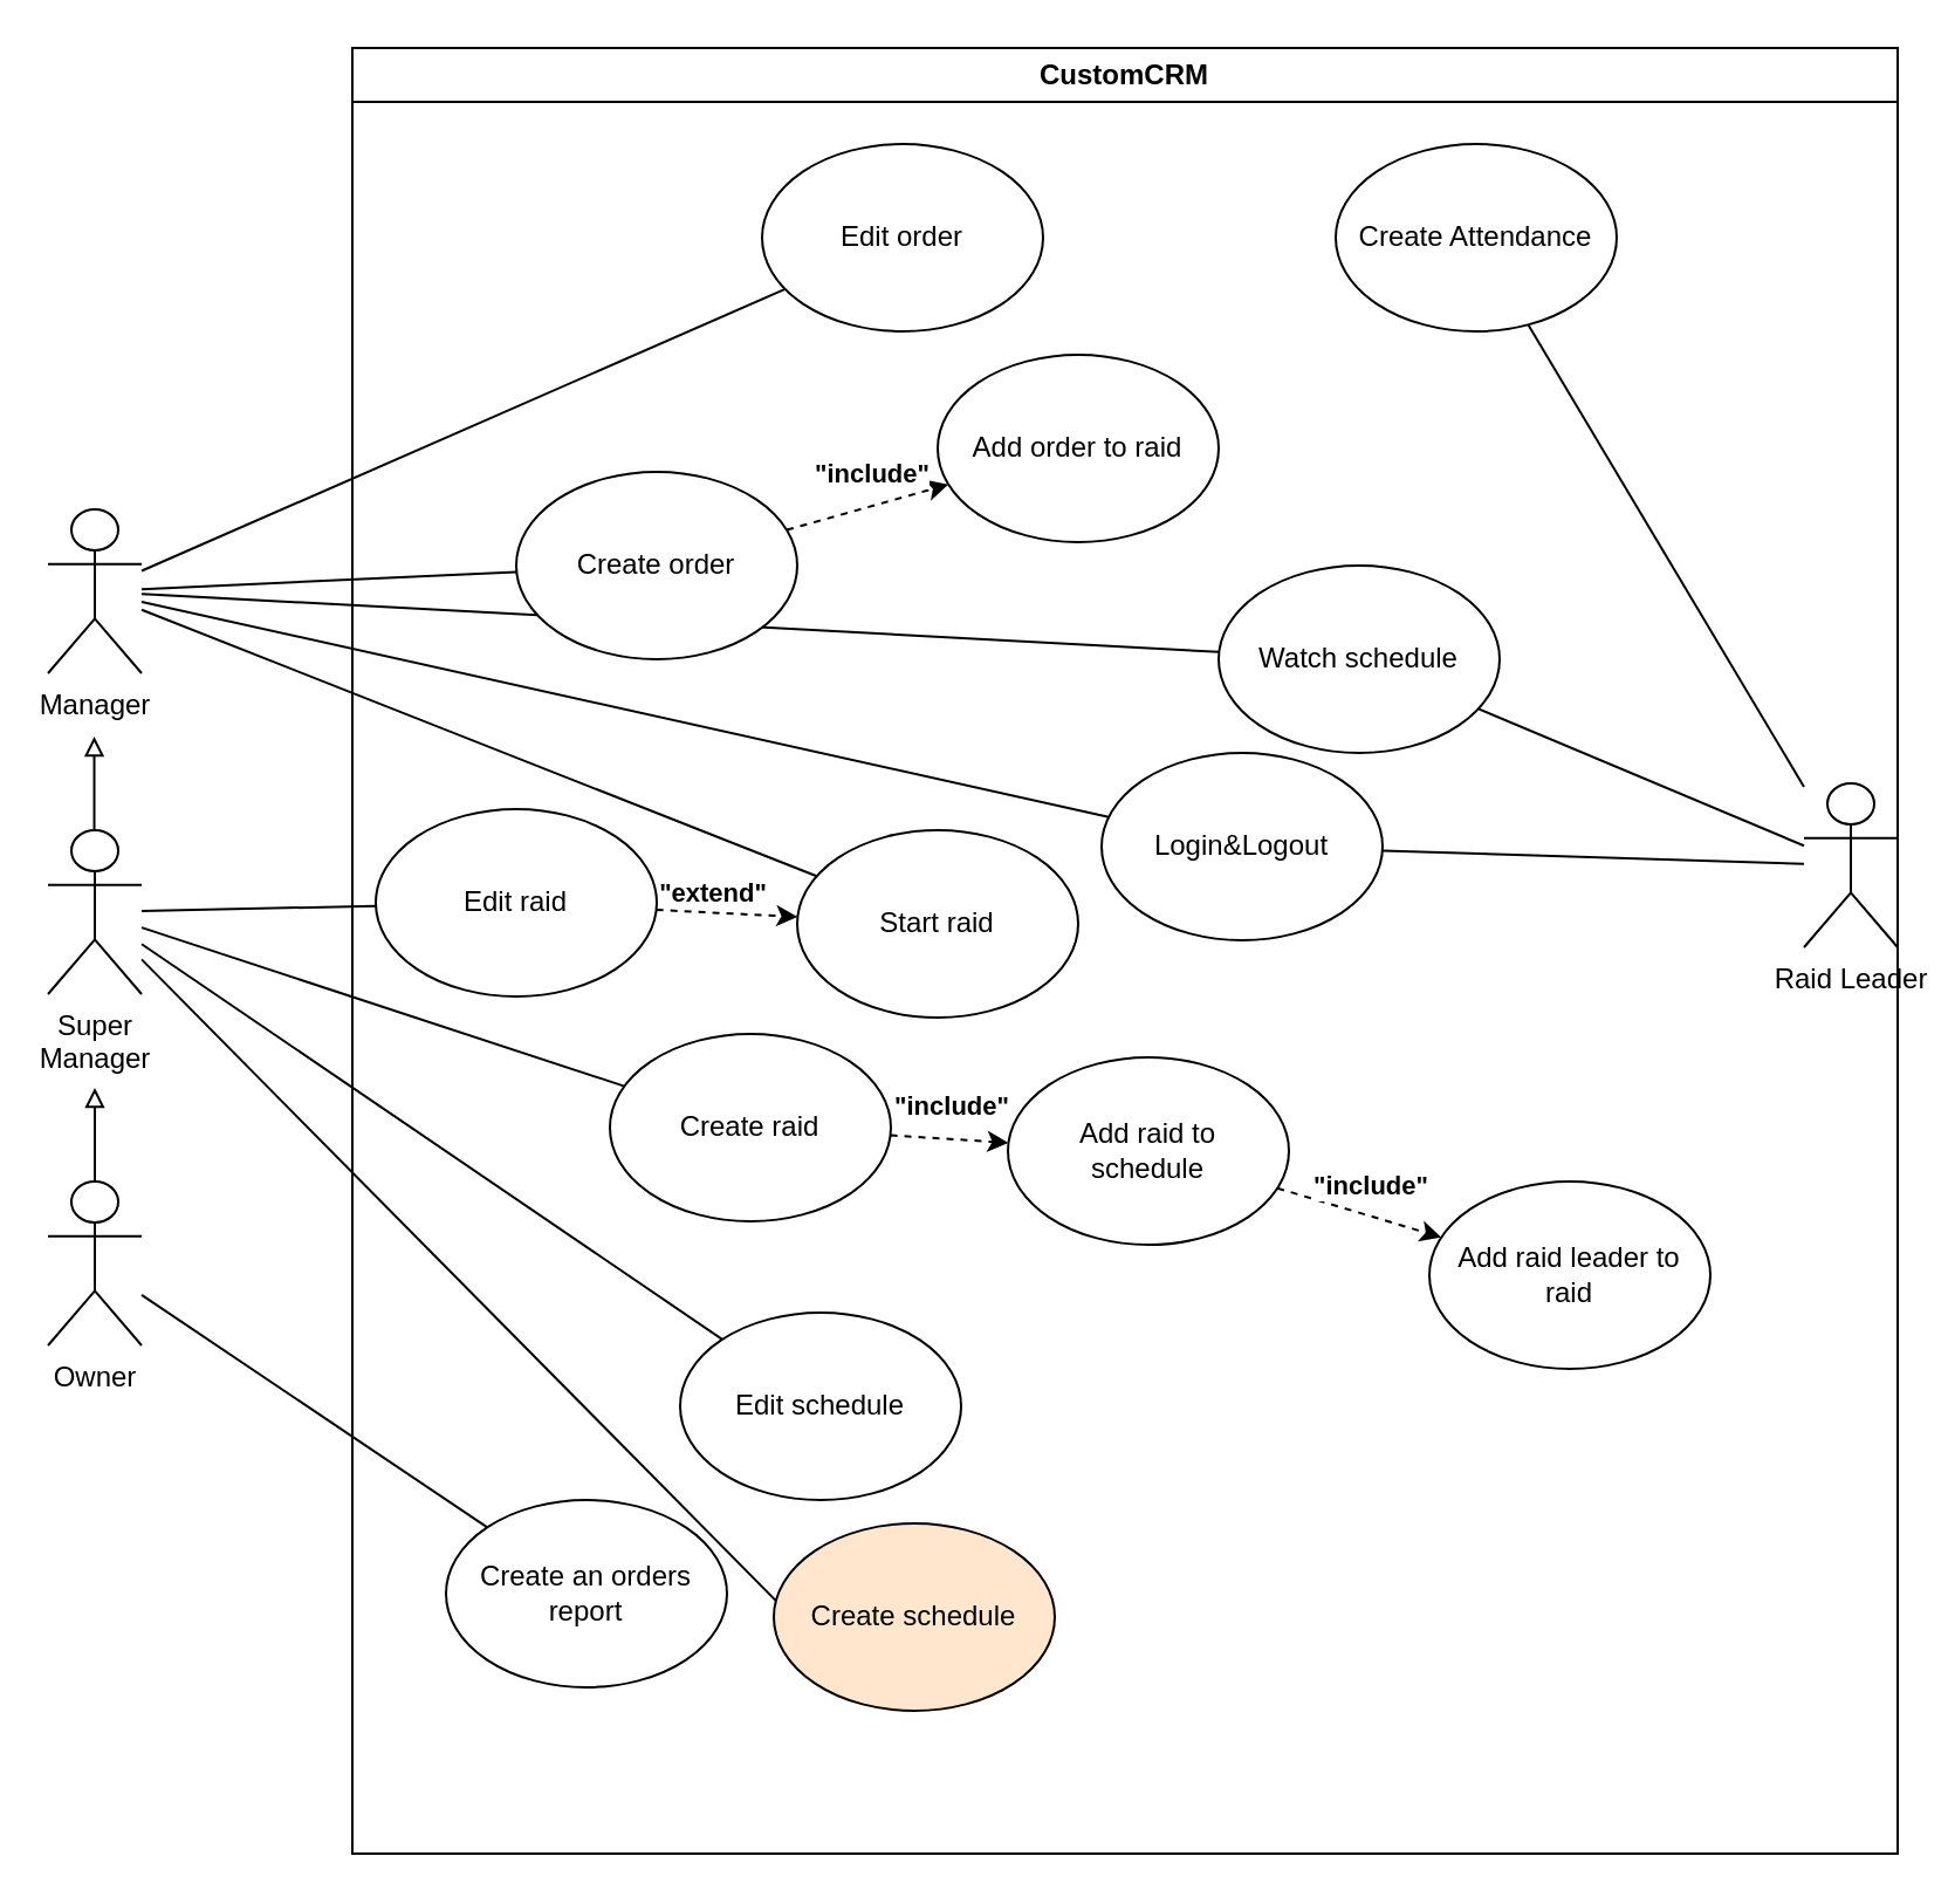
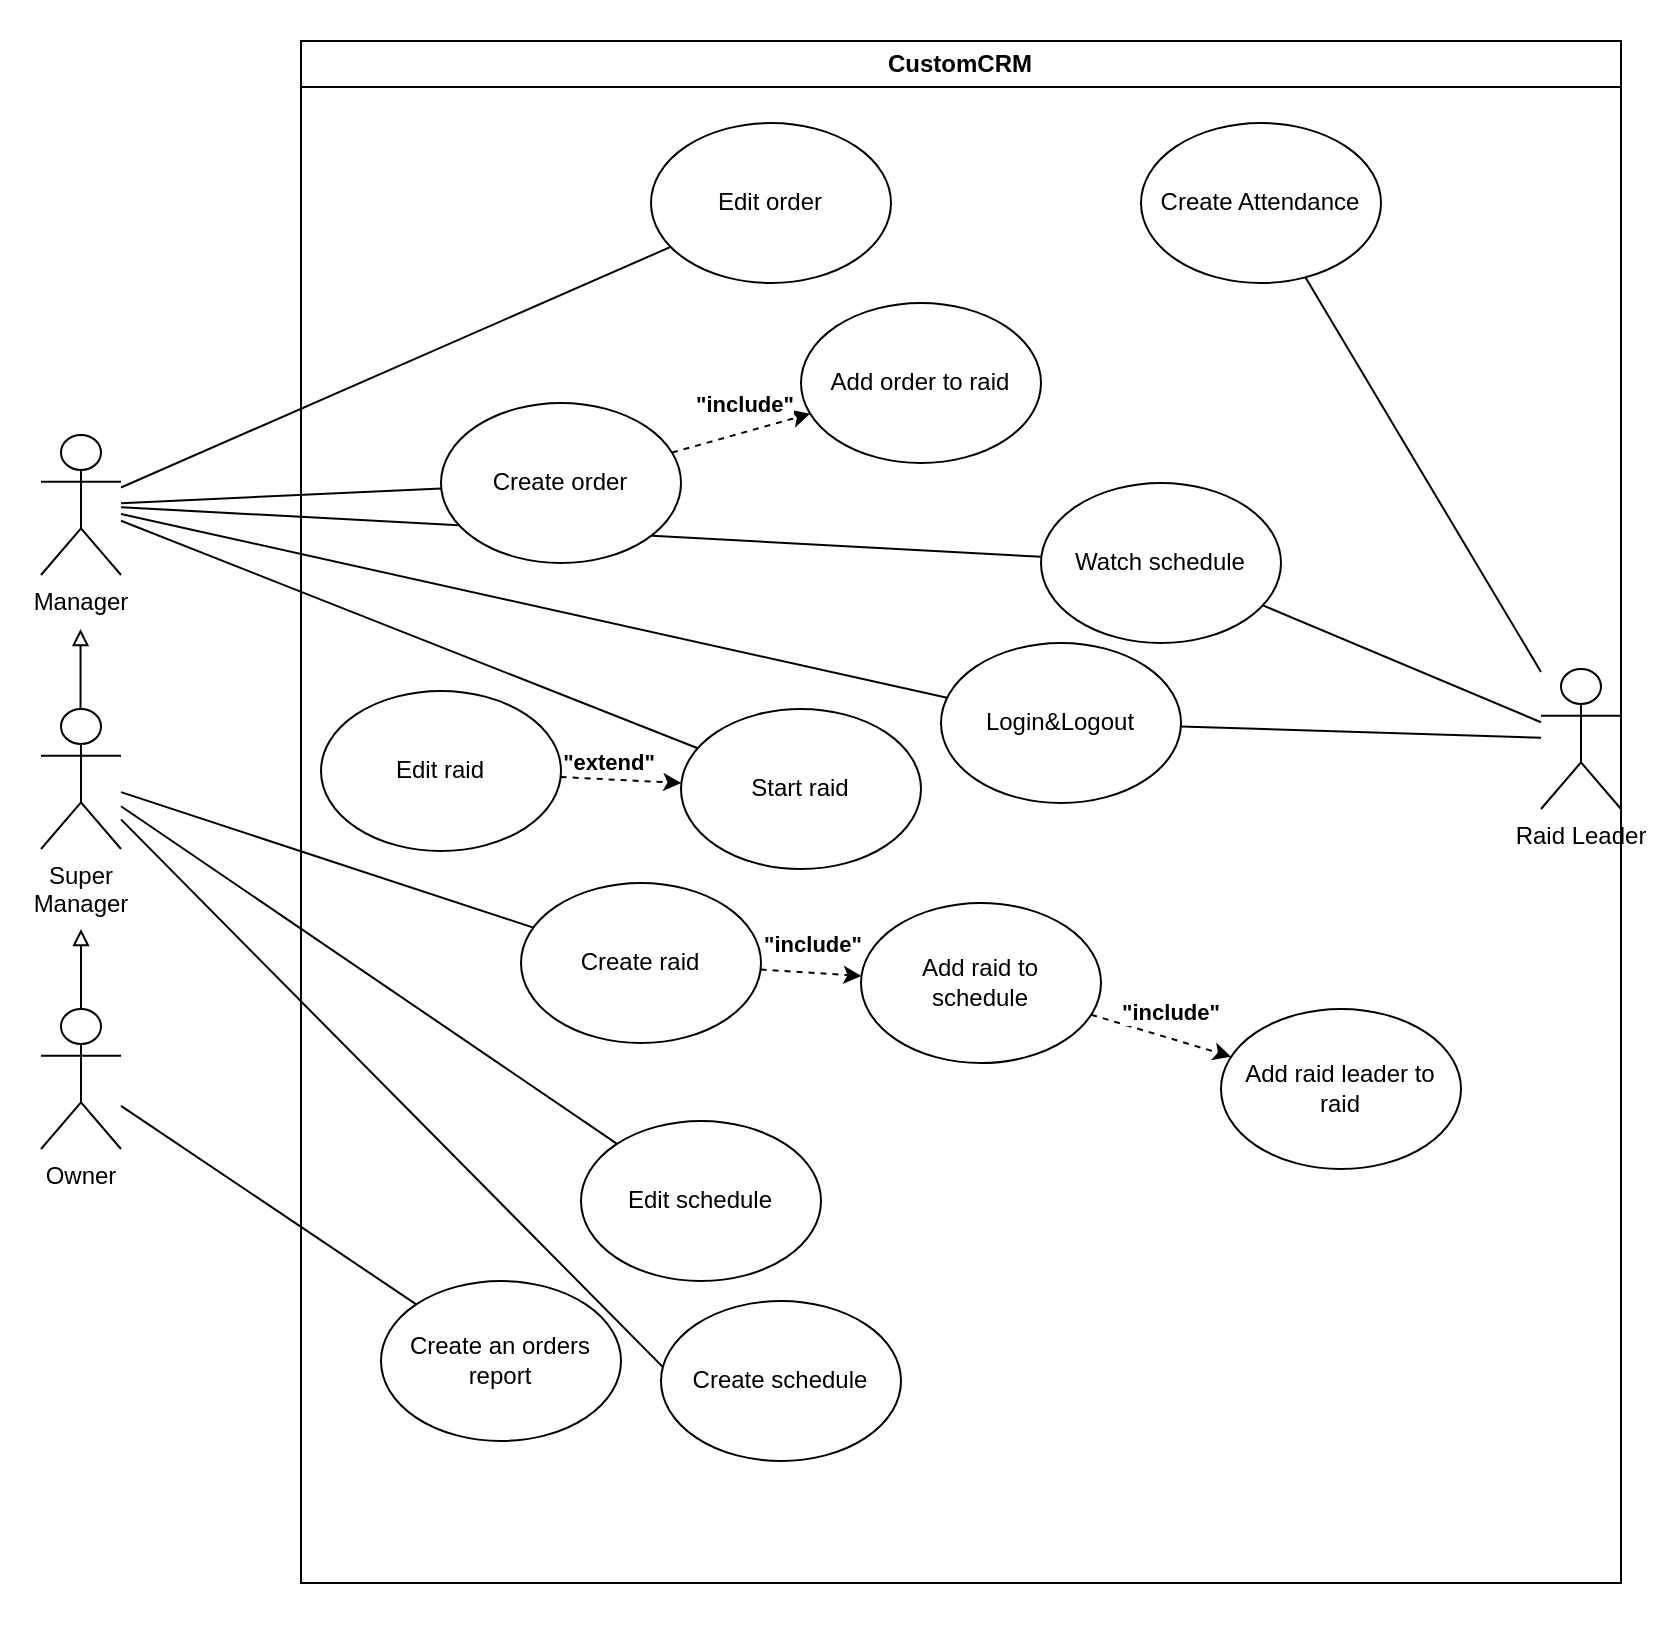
- <mxCell id="10" value="" style="endArrow=none;html=1;rounded=0;" parent="1" source="4" target="28" edge="1"><mxGeometry width="50" height="50" relative="1" as="geometry"><mxPoint x="66" y="434" as="sourcePoint" /><mxPoint x="154" y="625" as="targetPoint" /></mxGeometry></mxCell>
- <mxCell id="26" value="Create schedule" style="ellipse;whiteSpace=wrap;html=1;fillColor=#ffe6cc;" parent="21" vertex="1"><mxGeometry x="180" y="630" width="120" height="80" as="geometry" /></mxCell>
+ <mxCell id="26" value="Create schedule" style="ellipse;whiteSpace=wrap;html=1;" parent="21" vertex="1"><mxGeometry x="180" y="630" width="120" height="80" as="geometry" /></mxCell>
